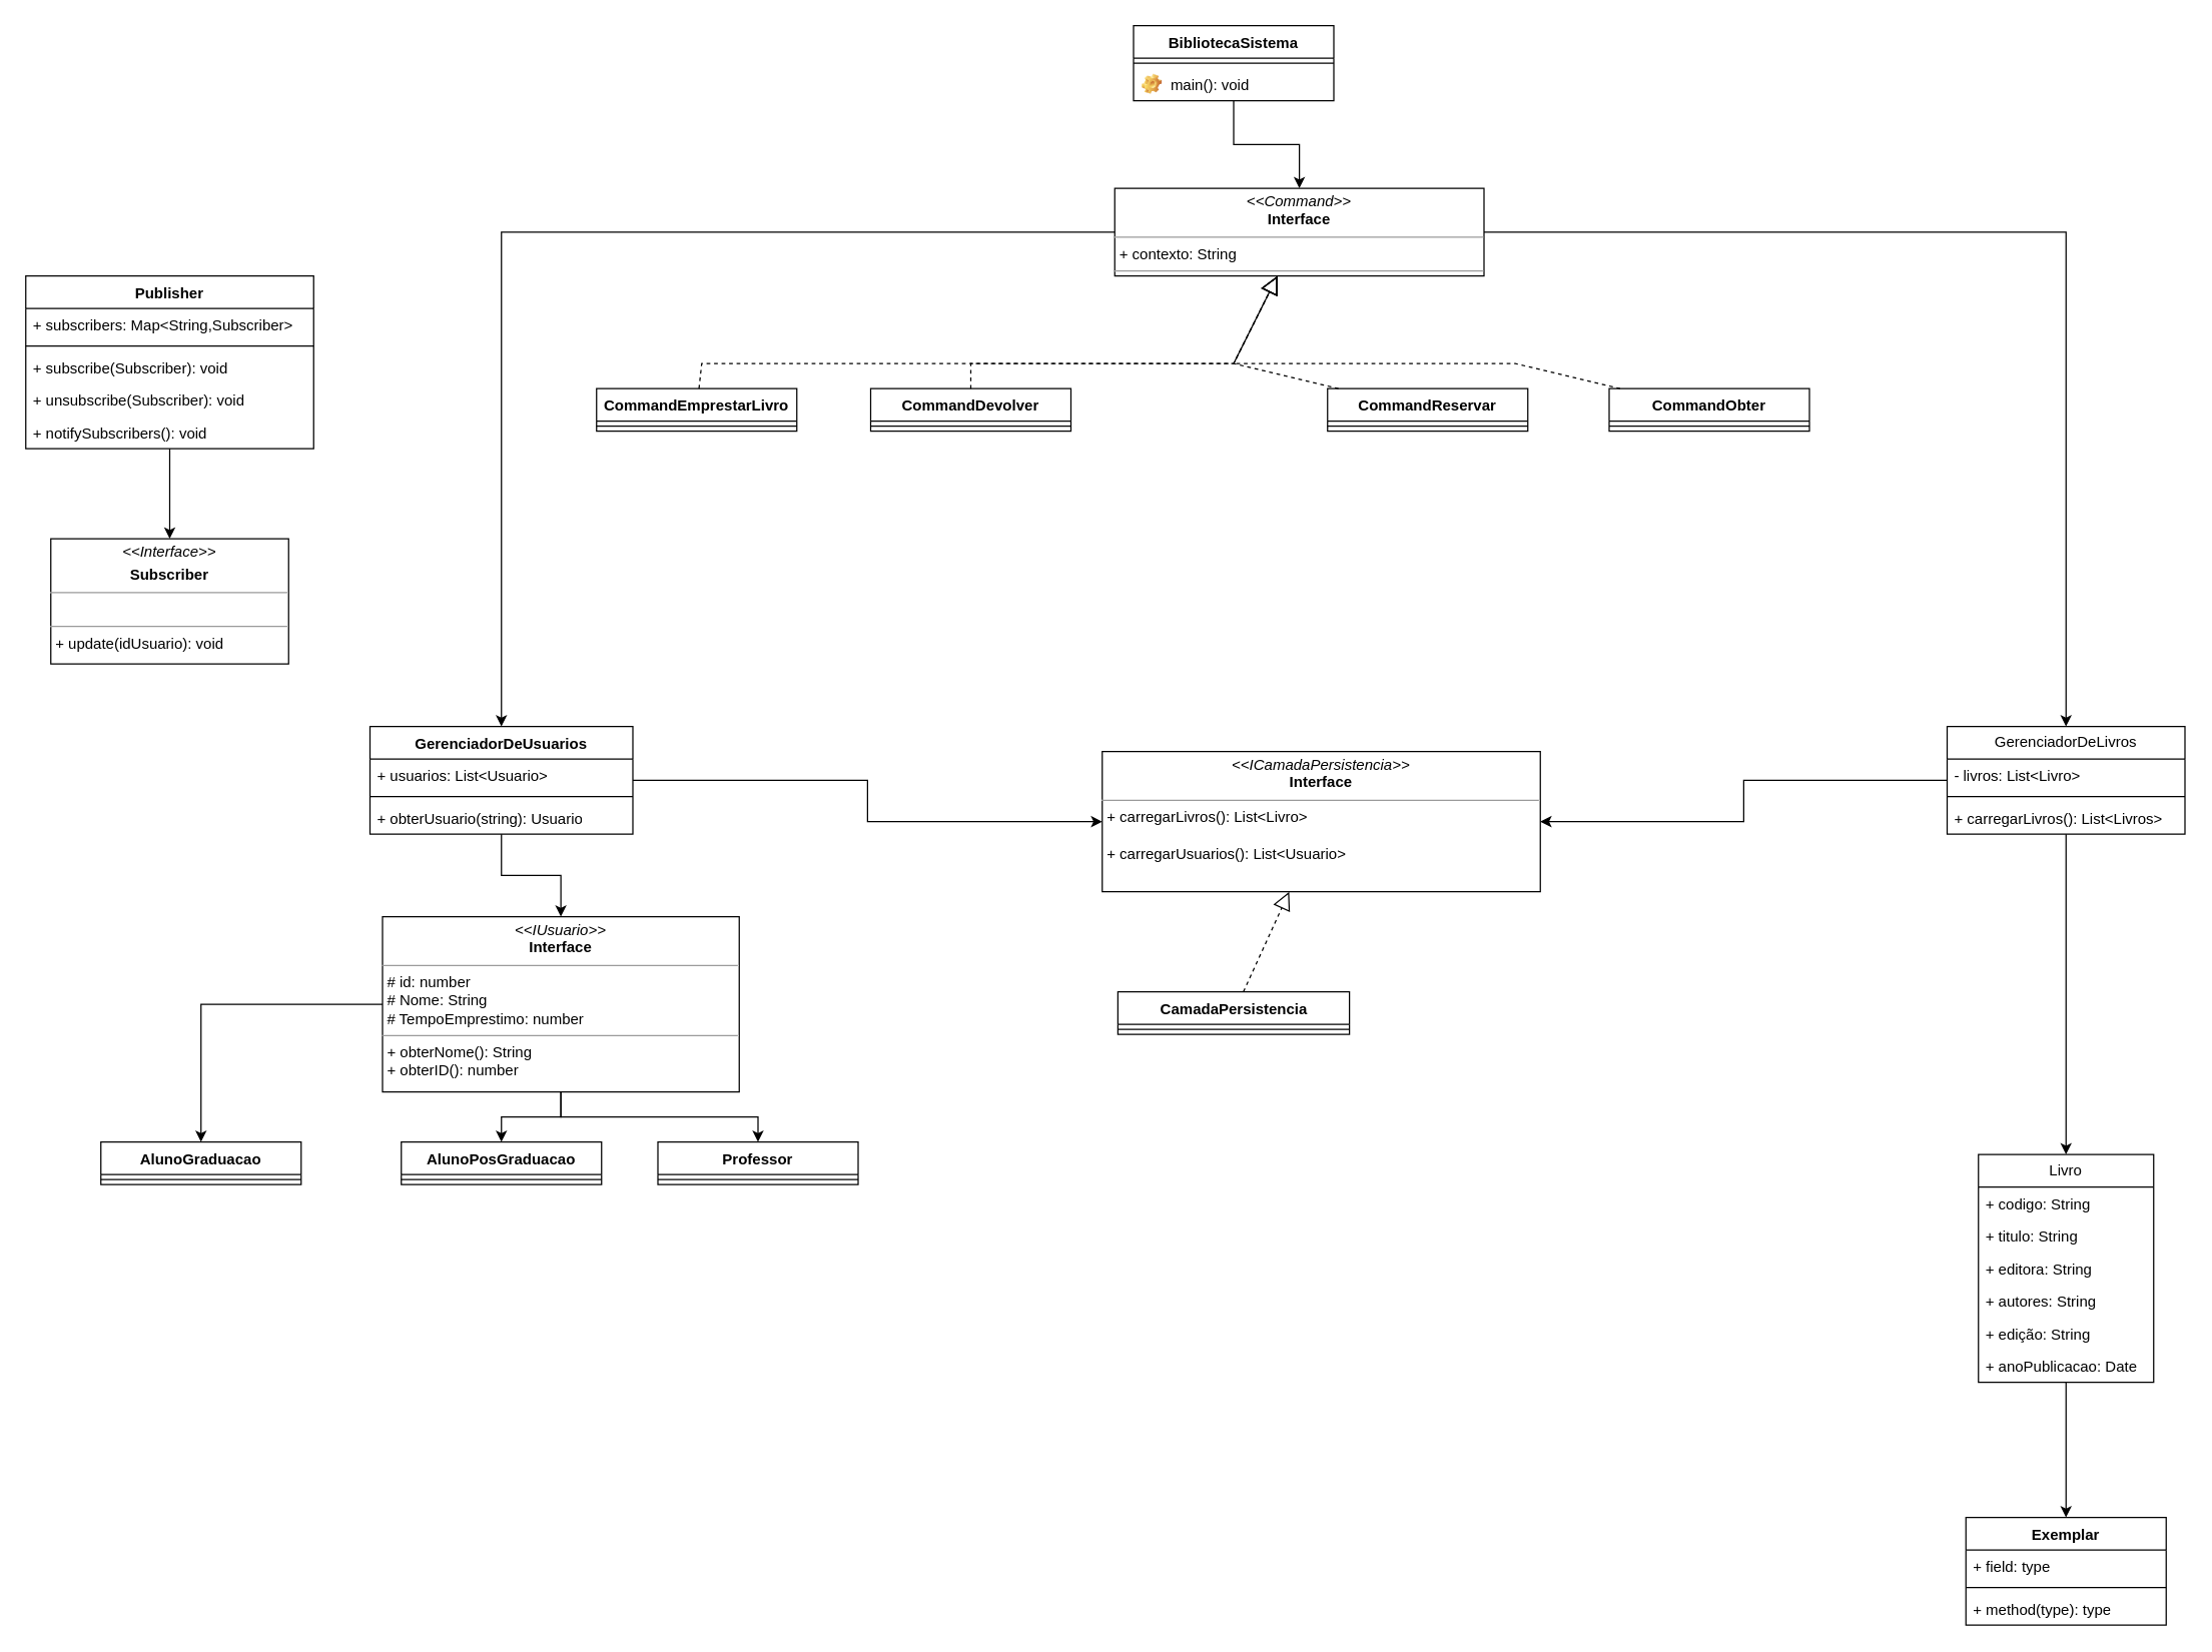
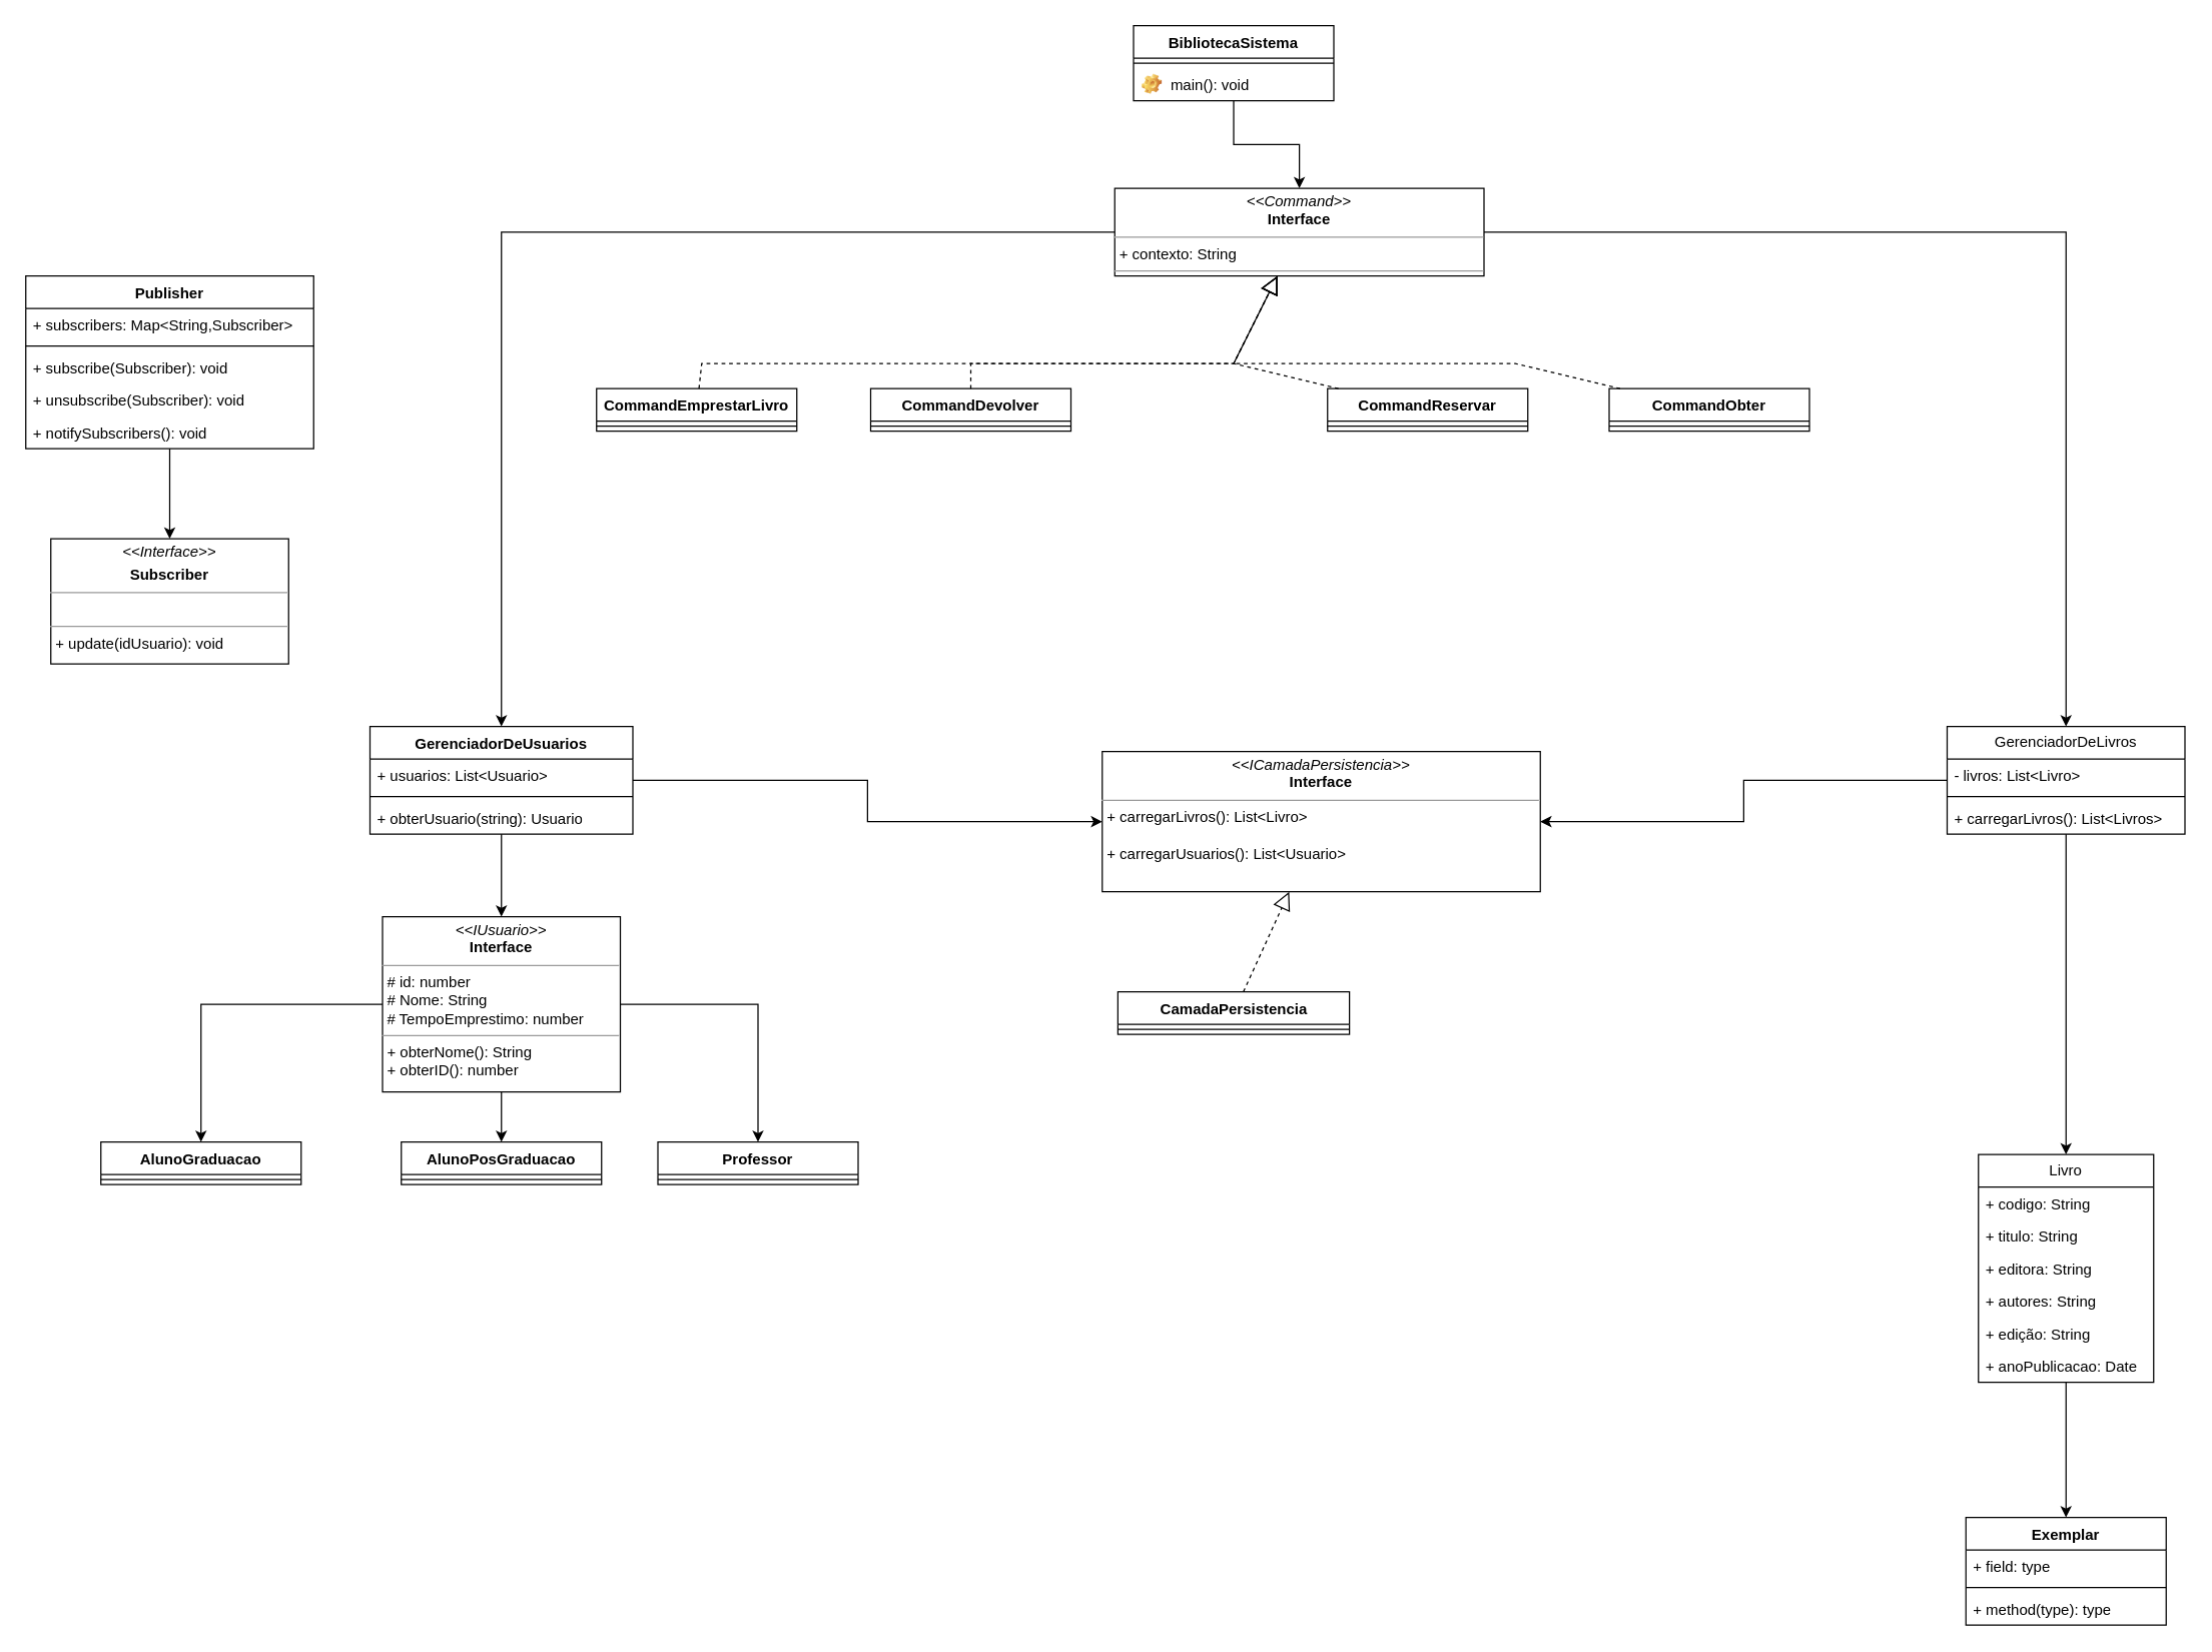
- <mxCell id="37" value="&lt;p style=&quot;margin:0px;margin-top:4px;text-align:center;&quot;&gt;&lt;i&gt;&amp;lt;&amp;lt;IUsuario&amp;gt;&amp;gt;&lt;/i&gt;&lt;br&gt;&lt;b&gt;Interface&lt;/b&gt;&lt;/p&gt;&lt;hr size=&quot;1&quot;&gt;&lt;p style=&quot;margin:0px;margin-left:4px;&quot;&gt;# id: number&lt;br&gt;# Nome: String&lt;/p&gt;&lt;p style=&quot;margin:0px;margin-left:4px;&quot;&gt;# TempoEmprestimo: number&lt;br&gt;&lt;/p&gt;&lt;hr size=&quot;1&quot;&gt;&lt;p style=&quot;margin:0px;margin-left:4px;&quot;&gt;+ obterNome(): String&lt;br&gt;+ obterID(): number&lt;/p&gt;" style="verticalAlign=top;align=left;overflow=fill;fontSize=12;fontFamily=Helvetica;html=1;whiteSpace=wrap;" vertex="1" parent="1"><mxGeometry x="305" y="732" width="285" height="140" as="geometry" /></mxCell>
+ <mxCell id="37" value="&lt;p style=&quot;margin:0px;margin-top:4px;text-align:center;&quot;&gt;&lt;i&gt;&amp;lt;&amp;lt;IUsuario&amp;gt;&amp;gt;&lt;/i&gt;&lt;br&gt;&lt;b&gt;Interface&lt;/b&gt;&lt;/p&gt;&lt;hr size=&quot;1&quot;&gt;&lt;p style=&quot;margin:0px;margin-left:4px;&quot;&gt;# id: number&lt;br&gt;# Nome: String&lt;/p&gt;&lt;p style=&quot;margin:0px;margin-left:4px;&quot;&gt;# TempoEmprestimo: number&lt;br&gt;&lt;/p&gt;&lt;hr size=&quot;1&quot;&gt;&lt;p style=&quot;margin:0px;margin-left:4px;&quot;&gt;+ obterNome(): String&lt;br&gt;+ obterID(): number&lt;/p&gt;" style="verticalAlign=top;align=left;overflow=fill;fontSize=12;fontFamily=Helvetica;html=1;whiteSpace=wrap;" vertex="1" parent="1"><mxGeometry x="305" y="732" width="190" height="140" as="geometry" /></mxCell>
